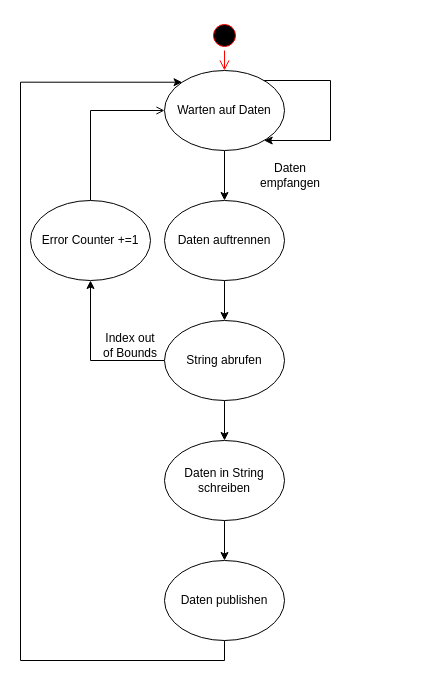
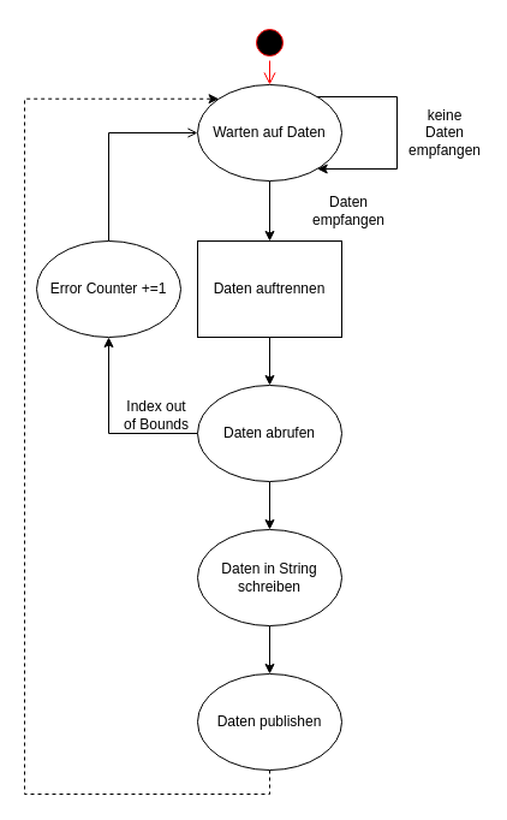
+ <mxCell id="9" value="keine Daten empfangen" style="text;html=1;strokeColor=none;fillColor=none;align=center;verticalAlign=middle;whiteSpace=wrap;rounded=0;" vertex="1" parent="1"><mxGeometry x="340" y="95" width="60" height="30" as="geometry" /></mxCell>
- <mxCell id="7" value="Daten auftrennen" style="ellipse;whiteSpace=wrap;html=1;" vertex="1" parent="1"><mxGeometry x="164" y="200" width="120" height="80" as="geometry" /></mxCell>
+ <mxCell id="7" value="Daten auftrennen" style="whiteSpace=wrap;html=1;rounded=0;" vertex="1" parent="1"><mxGeometry x="164" y="200" width="120" height="80" as="geometry" /></mxCell>
- <mxCell id="13" value="String abrufen" style="ellipse;whiteSpace=wrap;html=1;" vertex="1" parent="1"><mxGeometry x="164" y="320" width="120" height="80" as="geometry" /></mxCell>
+ <mxCell id="13" value="Daten abrufen" style="ellipse;whiteSpace=wrap;html=1;" vertex="1" parent="1"><mxGeometry x="164" y="320" width="120" height="80" as="geometry" /></mxCell>
- <mxCell id="19" style="edgeStyle=orthogonalEdgeStyle;rounded=0;orthogonalLoop=1;jettySize=auto;html=1;entryX=0;entryY=0;entryDx=0;entryDy=0;" edge="1" parent="1" source="20" target="5"><mxGeometry relative="1" as="geometry"><mxPoint x="284" y="110" as="targetPoint" /><Array as="points"><mxPoint x="224" y="660" /><mxPoint x="20" y="660" /><mxPoint x="20" y="82" /></Array></mxGeometry></mxCell>
+ <mxCell id="19" style="edgeStyle=orthogonalEdgeStyle;rounded=0;orthogonalLoop=1;jettySize=auto;html=1;entryX=0;entryY=0;entryDx=0;entryDy=0;dashed=1;" edge="1" parent="1" source="20" target="5"><mxGeometry relative="1" as="geometry"><mxPoint x="284" y="110" as="targetPoint" /><Array as="points"><mxPoint x="224" y="660" /><mxPoint x="20" y="660" /><mxPoint x="20" y="82" /></Array></mxGeometry></mxCell>
